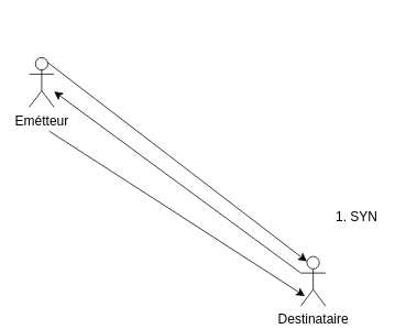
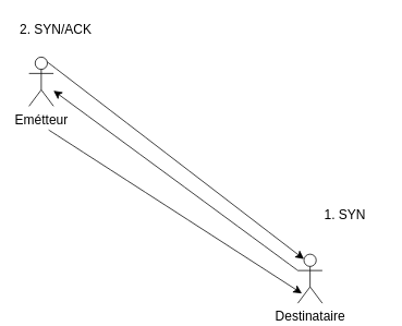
+ <mxCell id="7" value="2. SYN/ACK" style="text;strokeColor=none;fillColor=none;html=1;align=center;verticalAlign=middle;whiteSpace=wrap;rounded=0;fontSize=16;" vertex="1" parent="1"><mxGeometry x="20" y="20" width="96" height="30" as="geometry" /></mxCell>
- <mxCell id="8" value="1. SYN" style="text;strokeColor=none;fillColor=none;html=1;align=center;verticalAlign=middle;whiteSpace=wrap;rounded=0;fontSize=16;" vertex="1" parent="1"><mxGeometry x="384" y="247" width="96" height="30" as="geometry" /></mxCell>
+ <mxCell id="8" value="1. SYN" style="text;strokeColor=none;fillColor=none;html=1;align=center;verticalAlign=middle;whiteSpace=wrap;rounded=0;fontSize=16;" vertex="1" parent="1"><mxGeometry x="374" y="247" width="96" height="30" as="geometry" /></mxCell>
